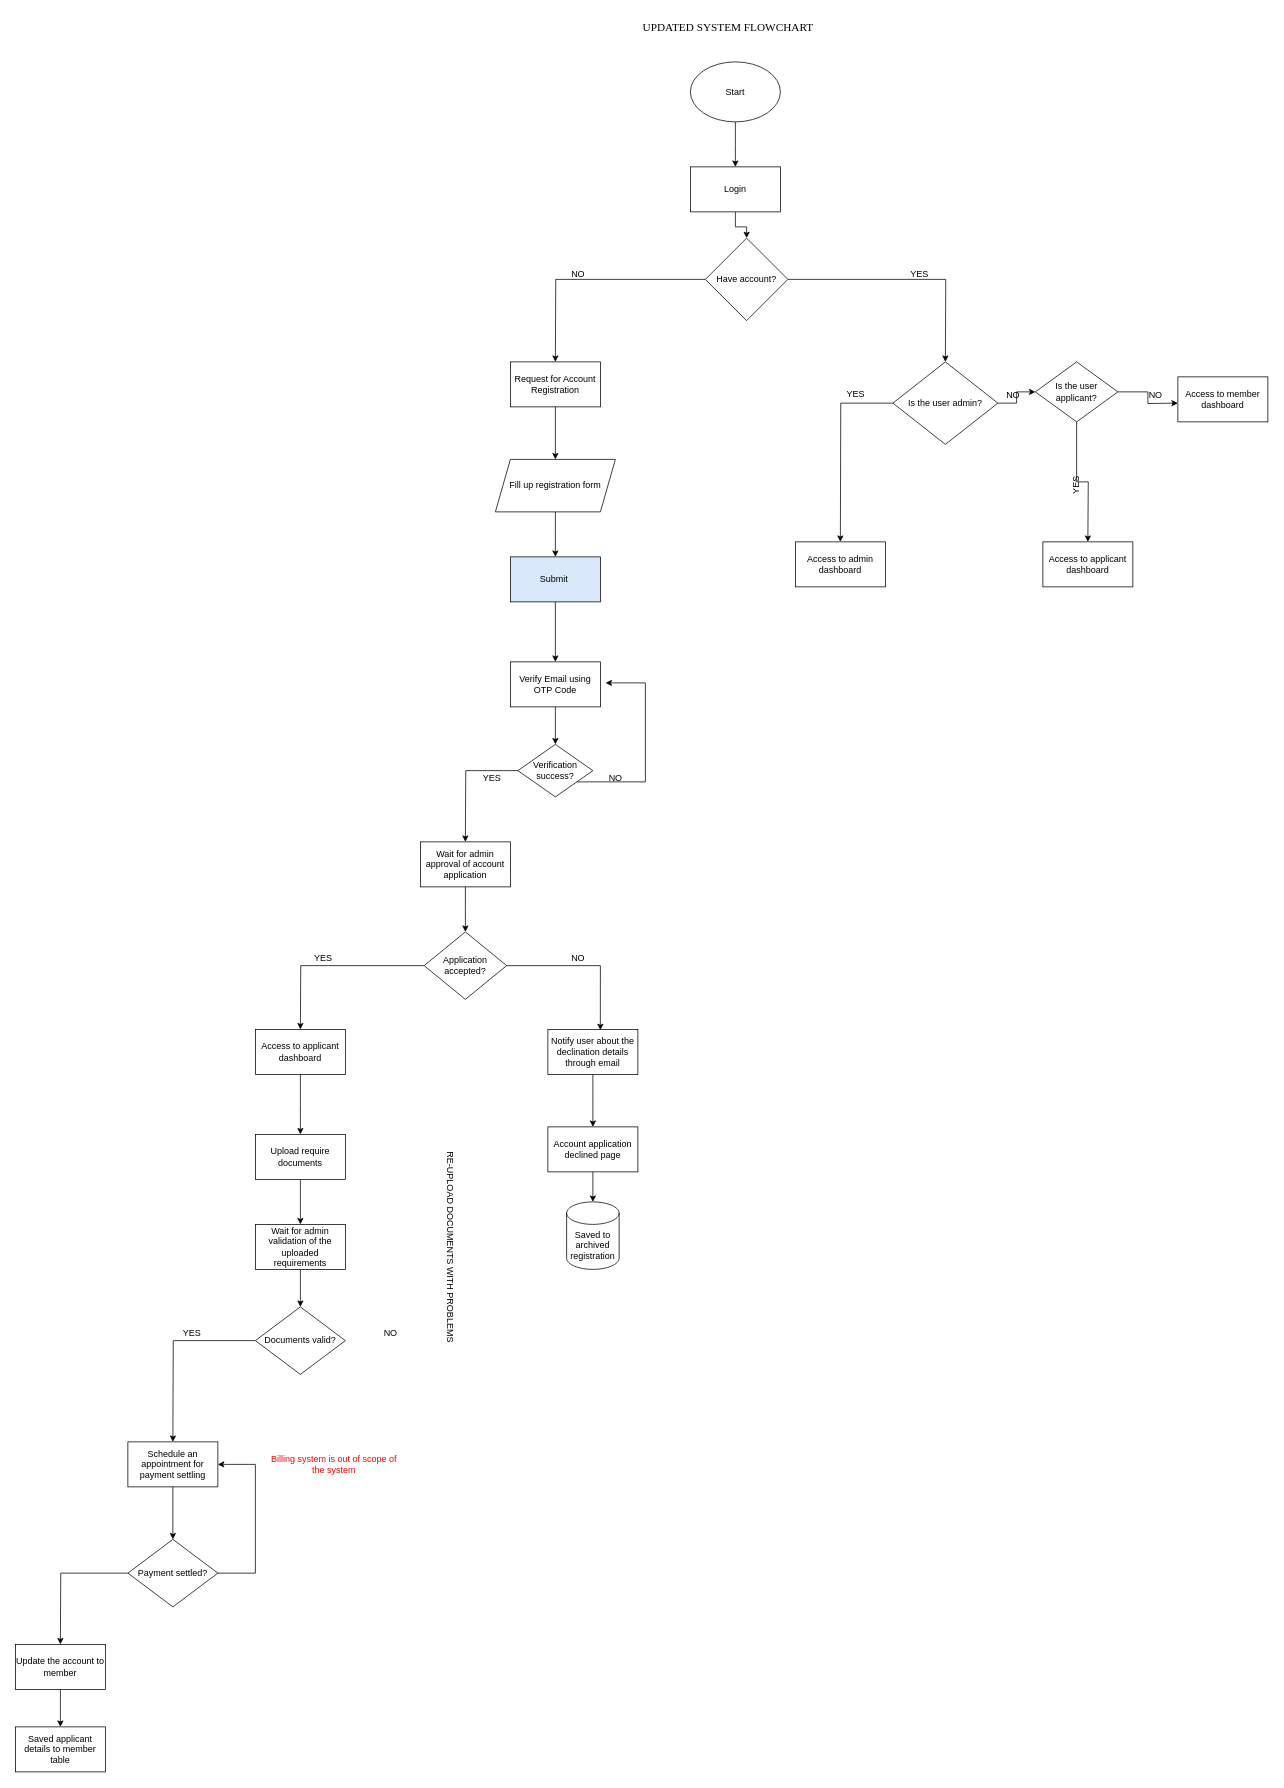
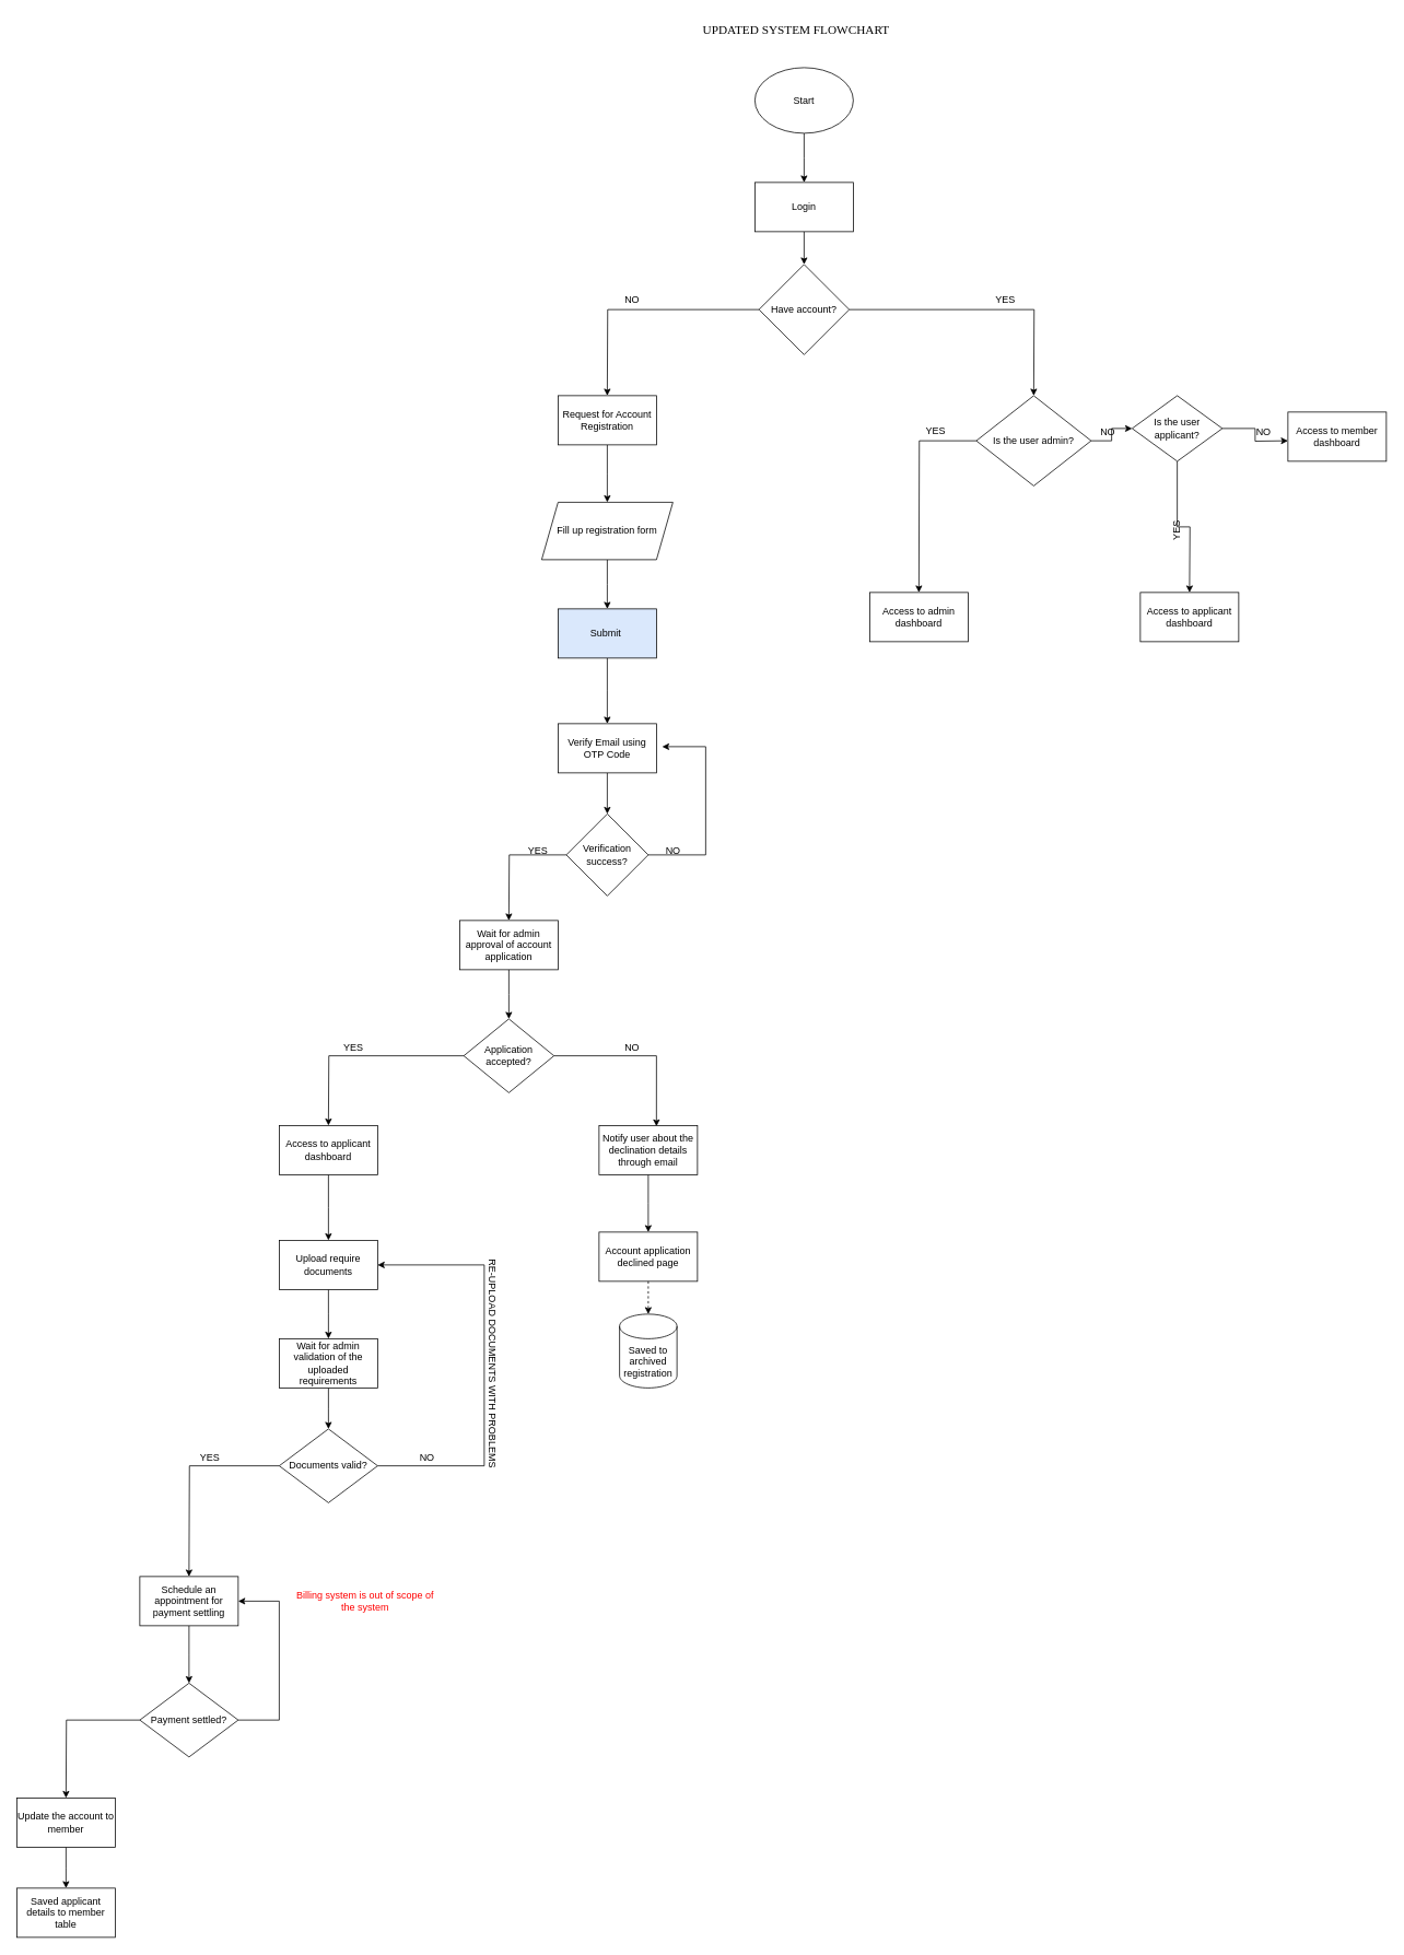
- <mxCell id="9" value="Have account?" style="rhombus;whiteSpace=wrap;html=1;" vertex="1" parent="1"><mxGeometry x="940" y="317" width="110" height="110" as="geometry" /></mxCell>
+ <mxCell id="9" value="Have account?" style="rhombus;whiteSpace=wrap;html=1;" vertex="1" parent="1"><mxGeometry x="925" y="322" width="110" height="110" as="geometry" /></mxCell>
- <mxCell id="21" value="Verification success?" style="rhombus;whiteSpace=wrap;html=1;" vertex="1" parent="1"><mxGeometry x="690" y="992" width="100" height="70" as="geometry" /></mxCell>
+ <mxCell id="21" value="Verification success?" style="rhombus;whiteSpace=wrap;html=1;" vertex="1" parent="1"><mxGeometry x="690" y="992" width="100" height="100" as="geometry" /></mxCell>
- <mxCell id="51" style="edgeStyle=orthogonalEdgeStyle;rounded=0;orthogonalLoop=1;jettySize=auto;html=1;entryX=0.5;entryY=0;entryDx=0;entryDy=0;entryPerimeter=0;" edge="1" parent="1" source="50" target="36"><mxGeometry relative="1" as="geometry" /></mxCell>
+ <mxCell id="51" style="edgeStyle=orthogonalEdgeStyle;rounded=0;orthogonalLoop=1;jettySize=auto;html=1;entryX=0.5;entryY=0;entryDx=0;entryDy=0;entryPerimeter=0;dashed=1;" edge="1" parent="1" source="50" target="36"><mxGeometry relative="1" as="geometry" /></mxCell>
+ <mxCell id="57" style="edgeStyle=orthogonalEdgeStyle;rounded=0;orthogonalLoop=1;jettySize=auto;html=1;entryX=1;entryY=0.5;entryDx=0;entryDy=0;" edge="1" parent="1" source="58" target="53"><mxGeometry relative="1" as="geometry"><Array as="points"><mxPoint x="590" y="1787" /><mxPoint x="590" y="1542" /></Array></mxGeometry></mxCell>
